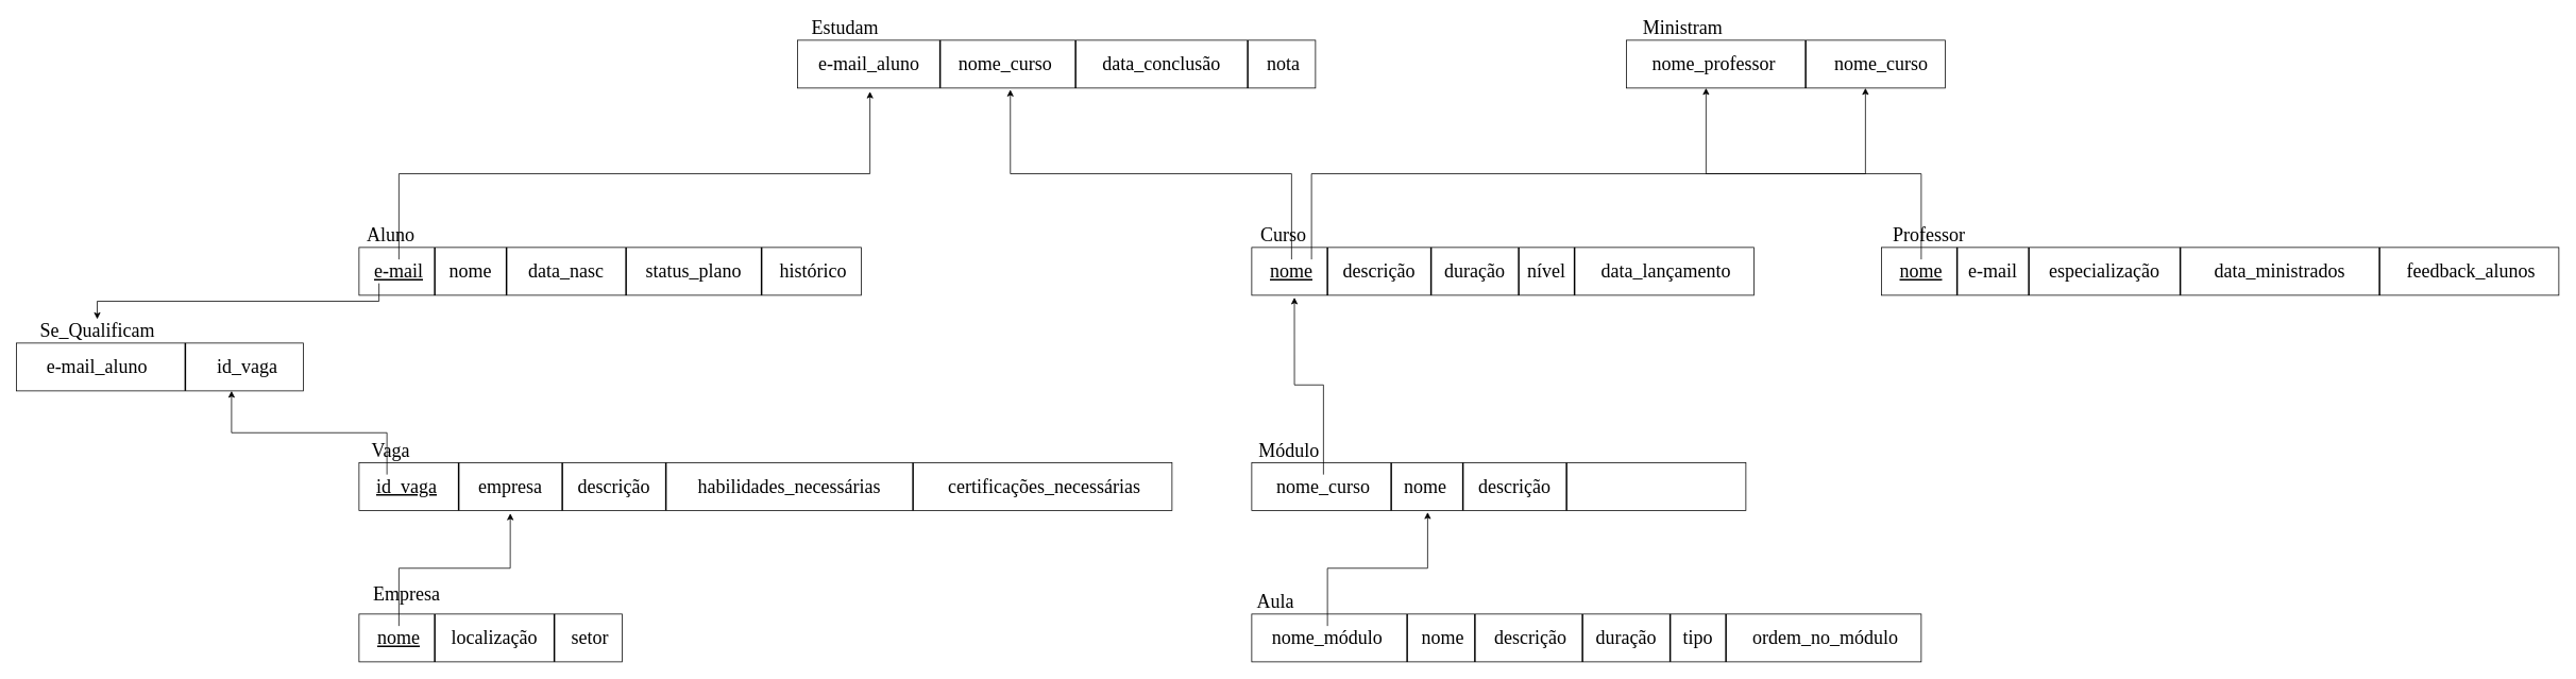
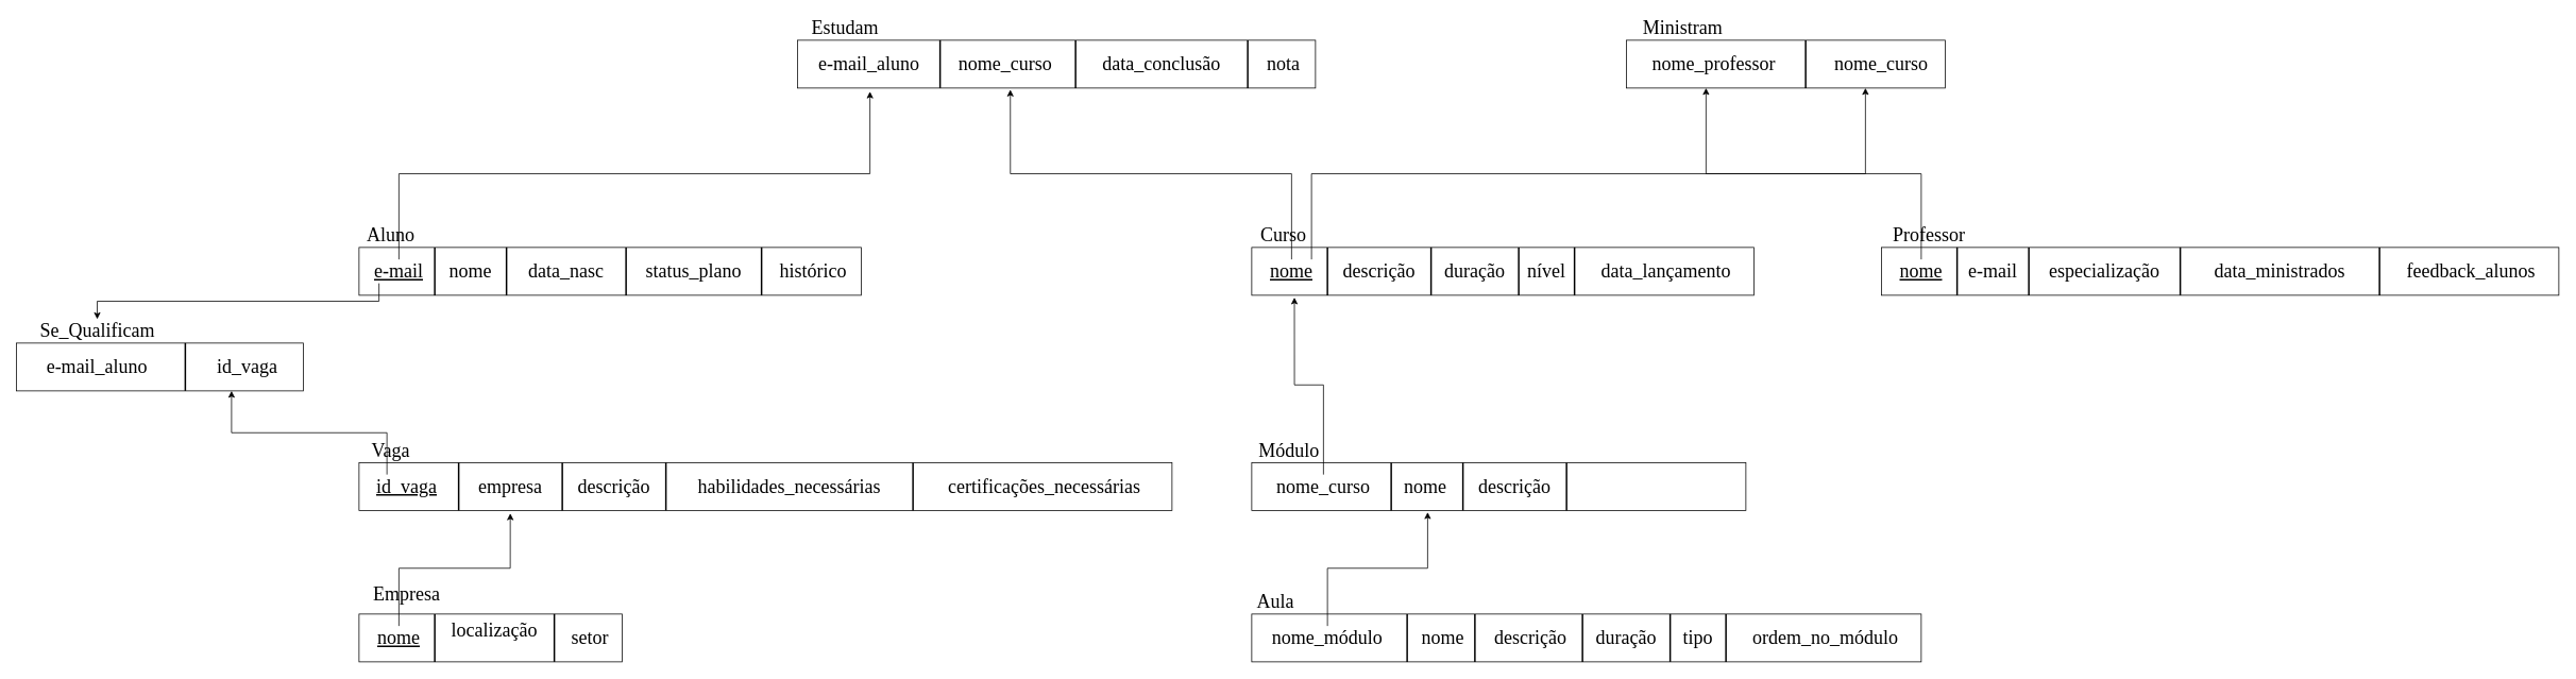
- <mxCell id="72" value="&lt;font face=&quot;Verdana&quot; style=&quot;font-size: 24px;&quot;&gt;localização&lt;/font&gt;" style="text;html=1;align=center;verticalAlign=middle;whiteSpace=wrap;rounded=0;" vertex="1" parent="1"><mxGeometry x="570" y="785" width="100" height="30" as="geometry" /></mxCell>
+ <mxCell id="72" value="&lt;font face=&quot;Verdana&quot; style=&quot;font-size: 24px;&quot;&gt;localização&lt;/font&gt;" style="text;html=1;align=center;verticalAlign=middle;whiteSpace=wrap;rounded=0;" vertex="1" parent="1"><mxGeometry x="570" y="775" width="100" height="30" as="geometry" /></mxCell>
